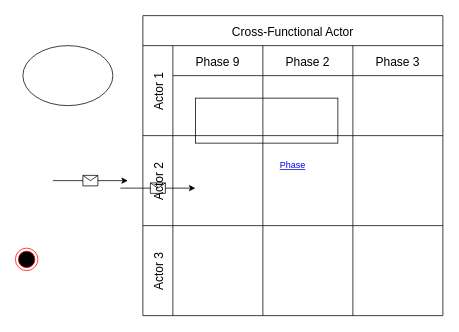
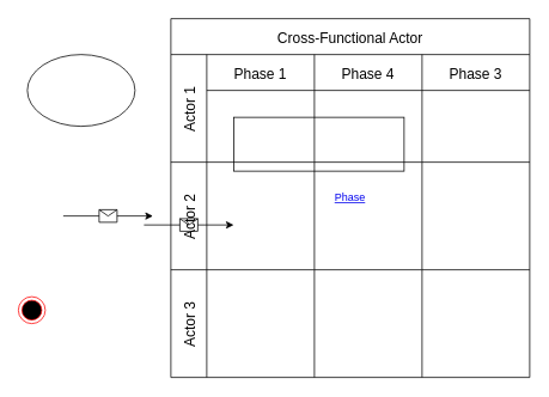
- <mxCell id="10" value="Phase 9" style="swimlane;swimlaneHead=0;swimlaneBody=0;fontStyle=0;strokeColor=inherit;connectable=0;fillColor=none;startSize=40;collapsible=0;recursiveResize=0;expand=0;fontSize=16;" vertex="1" parent="9"><mxGeometry x="40" width="120" height="120" as="geometry"><mxRectangle width="120" height="120" as="alternateBounds" /></mxGeometry></mxCell>
+ <mxCell id="10" value="Phase 1" style="swimlane;swimlaneHead=0;swimlaneBody=0;fontStyle=0;strokeColor=inherit;connectable=0;fillColor=none;startSize=40;collapsible=0;recursiveResize=0;expand=0;fontSize=16;" vertex="1" parent="9"><mxGeometry x="40" width="120" height="120" as="geometry"><mxRectangle width="120" height="120" as="alternateBounds" /></mxGeometry></mxCell>
- <mxCell id="11" value="Phase 2" style="swimlane;swimlaneHead=0;swimlaneBody=0;fontStyle=0;strokeColor=inherit;connectable=0;fillColor=none;startSize=40;collapsible=0;recursiveResize=0;expand=0;fontSize=16;" vertex="1" parent="9"><mxGeometry x="160" width="120" height="120" as="geometry"><mxRectangle width="120" height="120" as="alternateBounds" /></mxGeometry></mxCell>
+ <mxCell id="11" value="Phase 4" style="swimlane;swimlaneHead=0;swimlaneBody=0;fontStyle=0;strokeColor=inherit;connectable=0;fillColor=none;startSize=40;collapsible=0;recursiveResize=0;expand=0;fontSize=16;" vertex="1" parent="9"><mxGeometry x="160" width="120" height="120" as="geometry"><mxRectangle width="120" height="120" as="alternateBounds" /></mxGeometry></mxCell>
